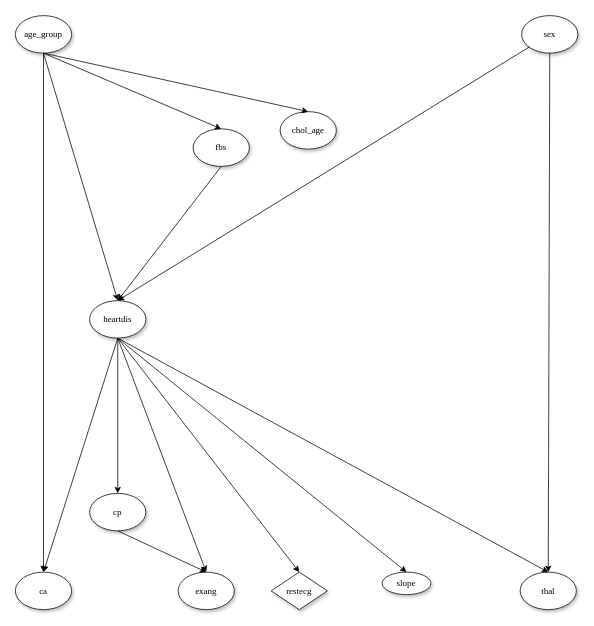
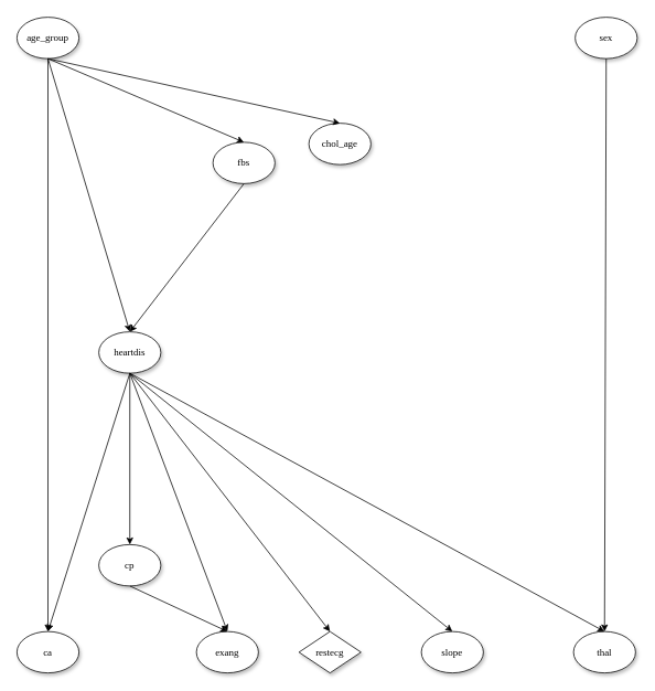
- <mxCell id="10" value="" style="endArrow=classic;html=1;rounded=0;entryX=0.5;entryY=0;entryDx=0;entryDy=0;" parent="1" source="5" target="2" edge="1"><mxGeometry width="50" height="50" relative="1" as="geometry"><mxPoint x="491" y="-28" as="sourcePoint" /><mxPoint x="563" y="422" as="targetPoint" /></mxGeometry></mxCell>
- <mxCell id="8" value="slope" style="ellipse;whiteSpace=wrap;html=1;rounded=0;shadow=1;comic=0;labelBackgroundColor=none;strokeWidth=1;fontFamily=Verdana;fontSize=12;align=center;" parent="1" vertex="1"><mxGeometry x="509" y="762" width="65" height="30" as="geometry" /></mxCell>
+ <mxCell id="8" value="slope" style="ellipse;whiteSpace=wrap;html=1;rounded=0;shadow=1;comic=0;labelBackgroundColor=none;strokeWidth=1;fontFamily=Verdana;fontSize=12;align=center;" parent="1" vertex="1"><mxGeometry x="509" y="762" width="75" height="50" as="geometry" /></mxCell>
